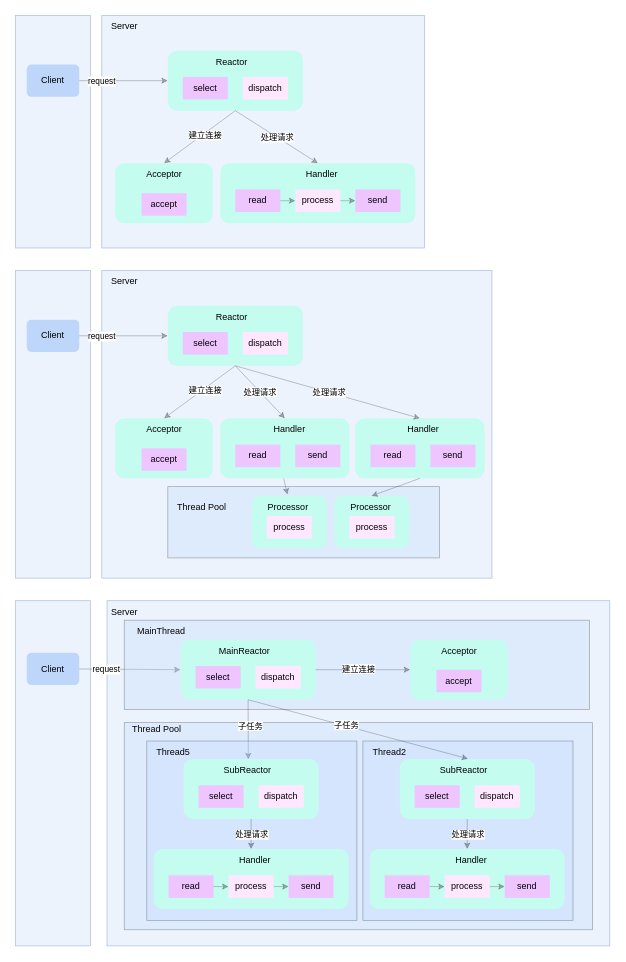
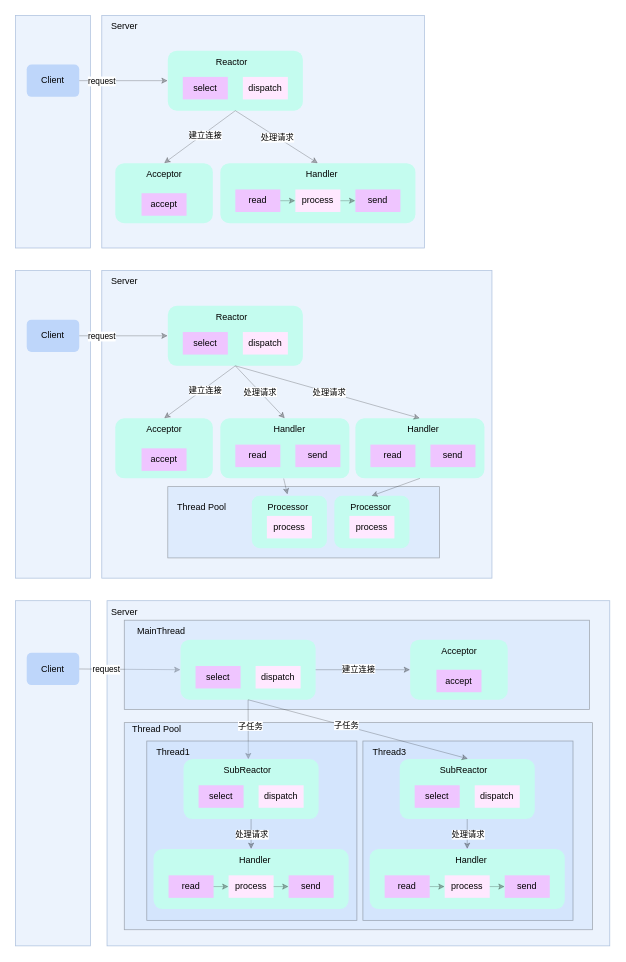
- <mxCell id="73" value="MainReactor" style="text;html=1;align=center;verticalAlign=middle;resizable=0;points=[];autosize=1;strokeColor=none;fillColor=none;" vertex="1" parent="1"><mxGeometry x="280" y="852" width="90" height="30" as="geometry" /></mxCell>
- <mxCell id="115" value="Thread5" style="text;html=1;align=center;verticalAlign=middle;resizable=0;points=[];autosize=1;strokeColor=none;fillColor=none;" vertex="1" parent="1"><mxGeometry x="195" y="987" width="70" height="30" as="geometry" /></mxCell>
+ <mxCell id="115" value="Thread1" style="text;html=1;align=center;verticalAlign=middle;resizable=0;points=[];autosize=1;strokeColor=none;fillColor=none;" vertex="1" parent="1"><mxGeometry x="195" y="987" width="70" height="30" as="geometry" /></mxCell>
- <mxCell id="95" value="Thread2" style="text;html=1;align=center;verticalAlign=middle;resizable=0;points=[];autosize=1;strokeColor=none;fillColor=none;" vertex="1" parent="1"><mxGeometry x="483" y="987" width="70" height="30" as="geometry" /></mxCell>
+ <mxCell id="95" value="Thread3" style="text;html=1;align=center;verticalAlign=middle;resizable=0;points=[];autosize=1;strokeColor=none;fillColor=none;" vertex="1" parent="1"><mxGeometry x="483" y="987" width="70" height="30" as="geometry" /></mxCell>
